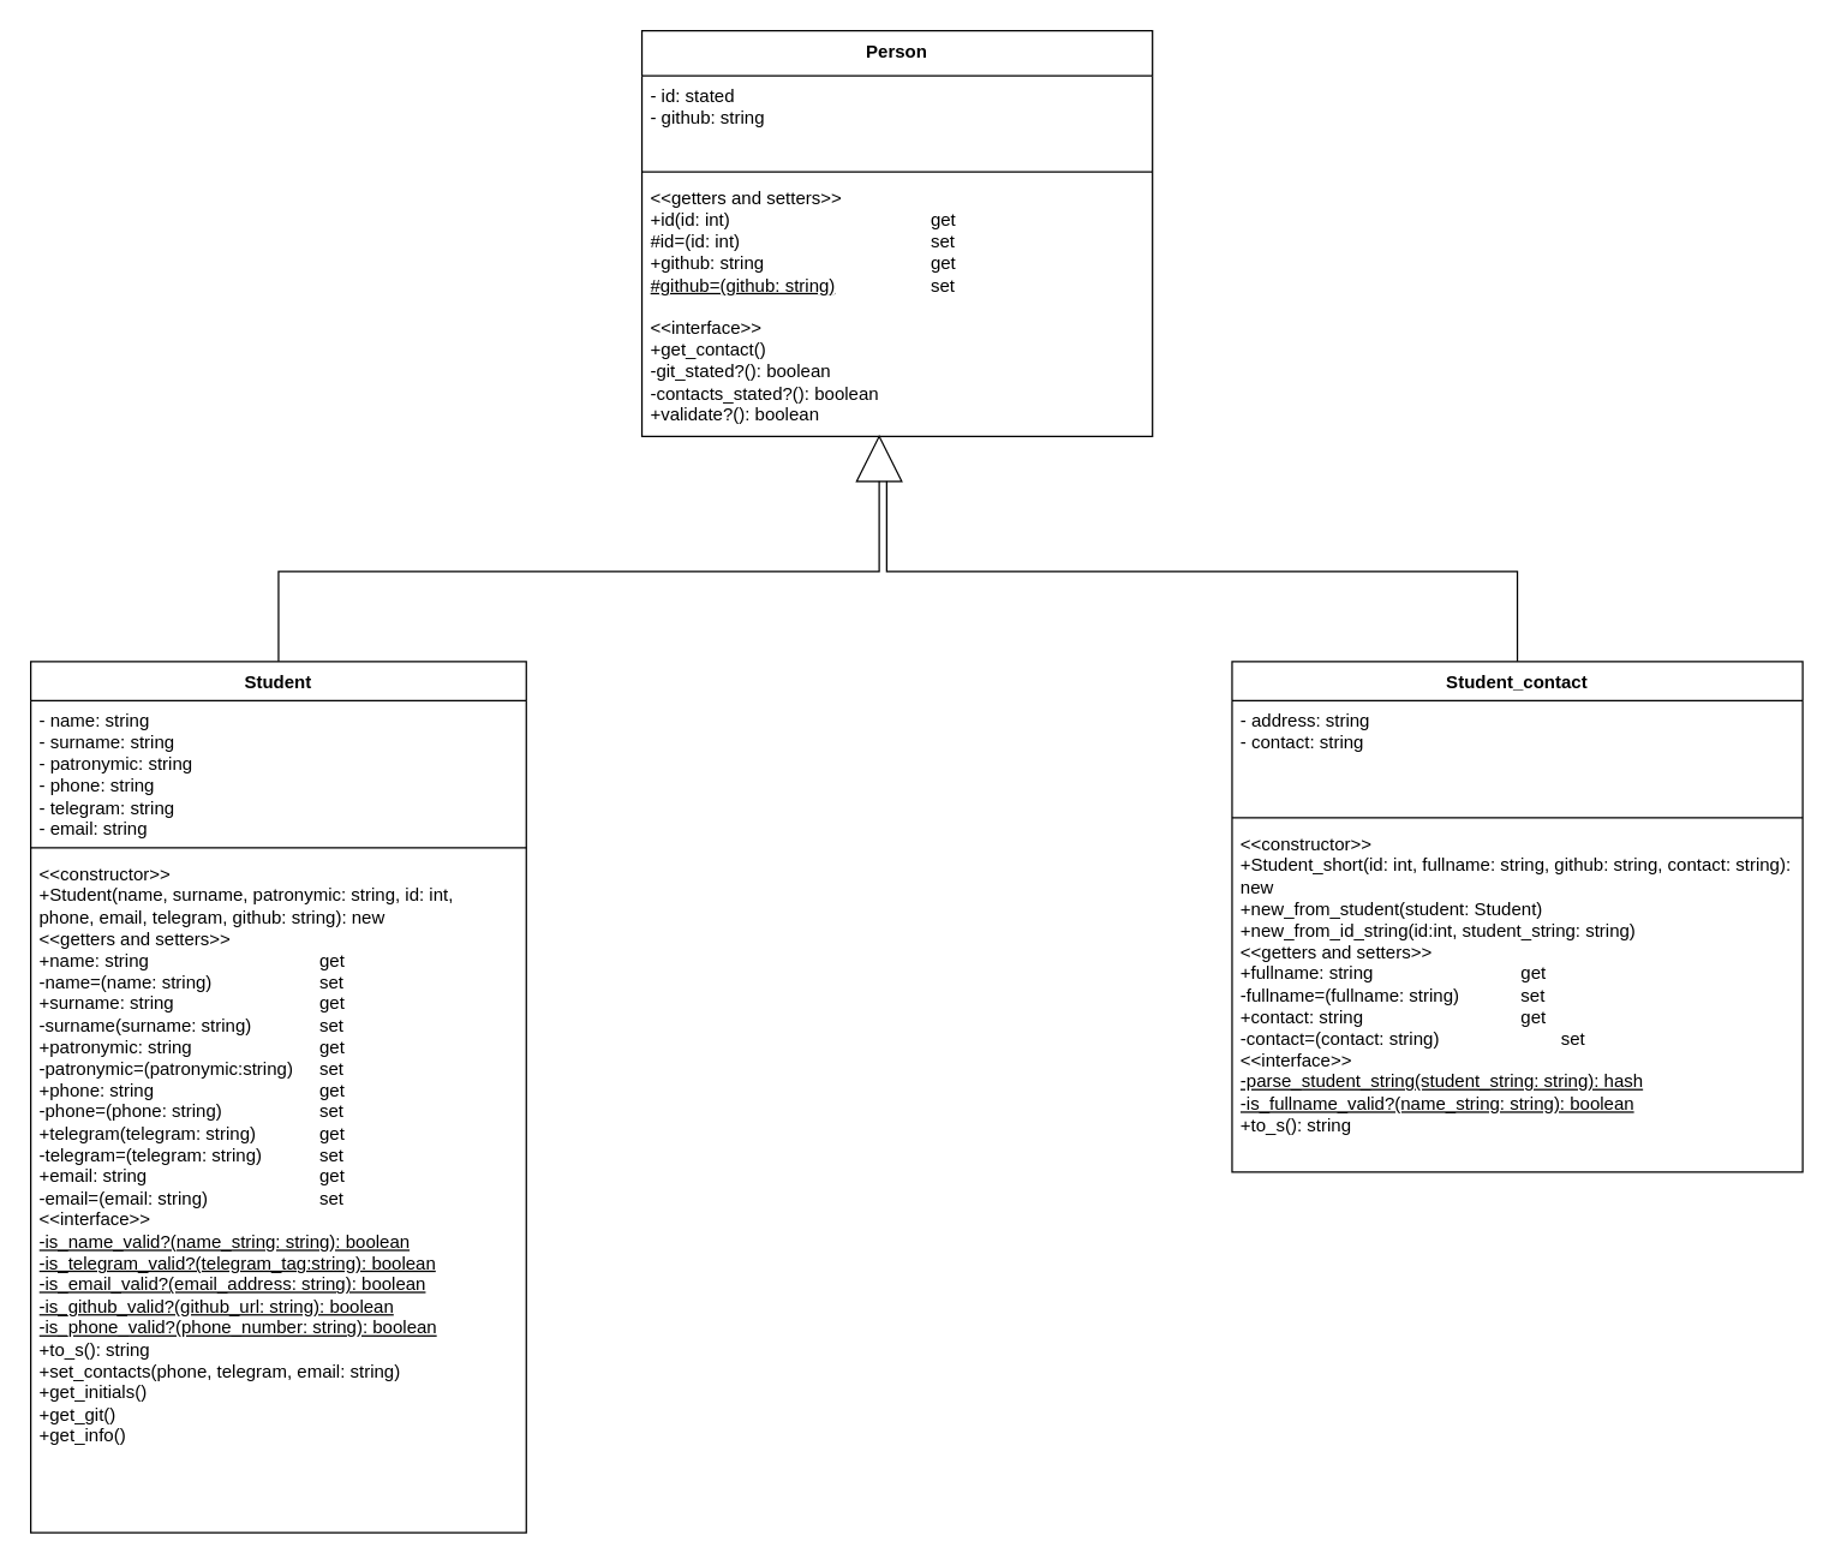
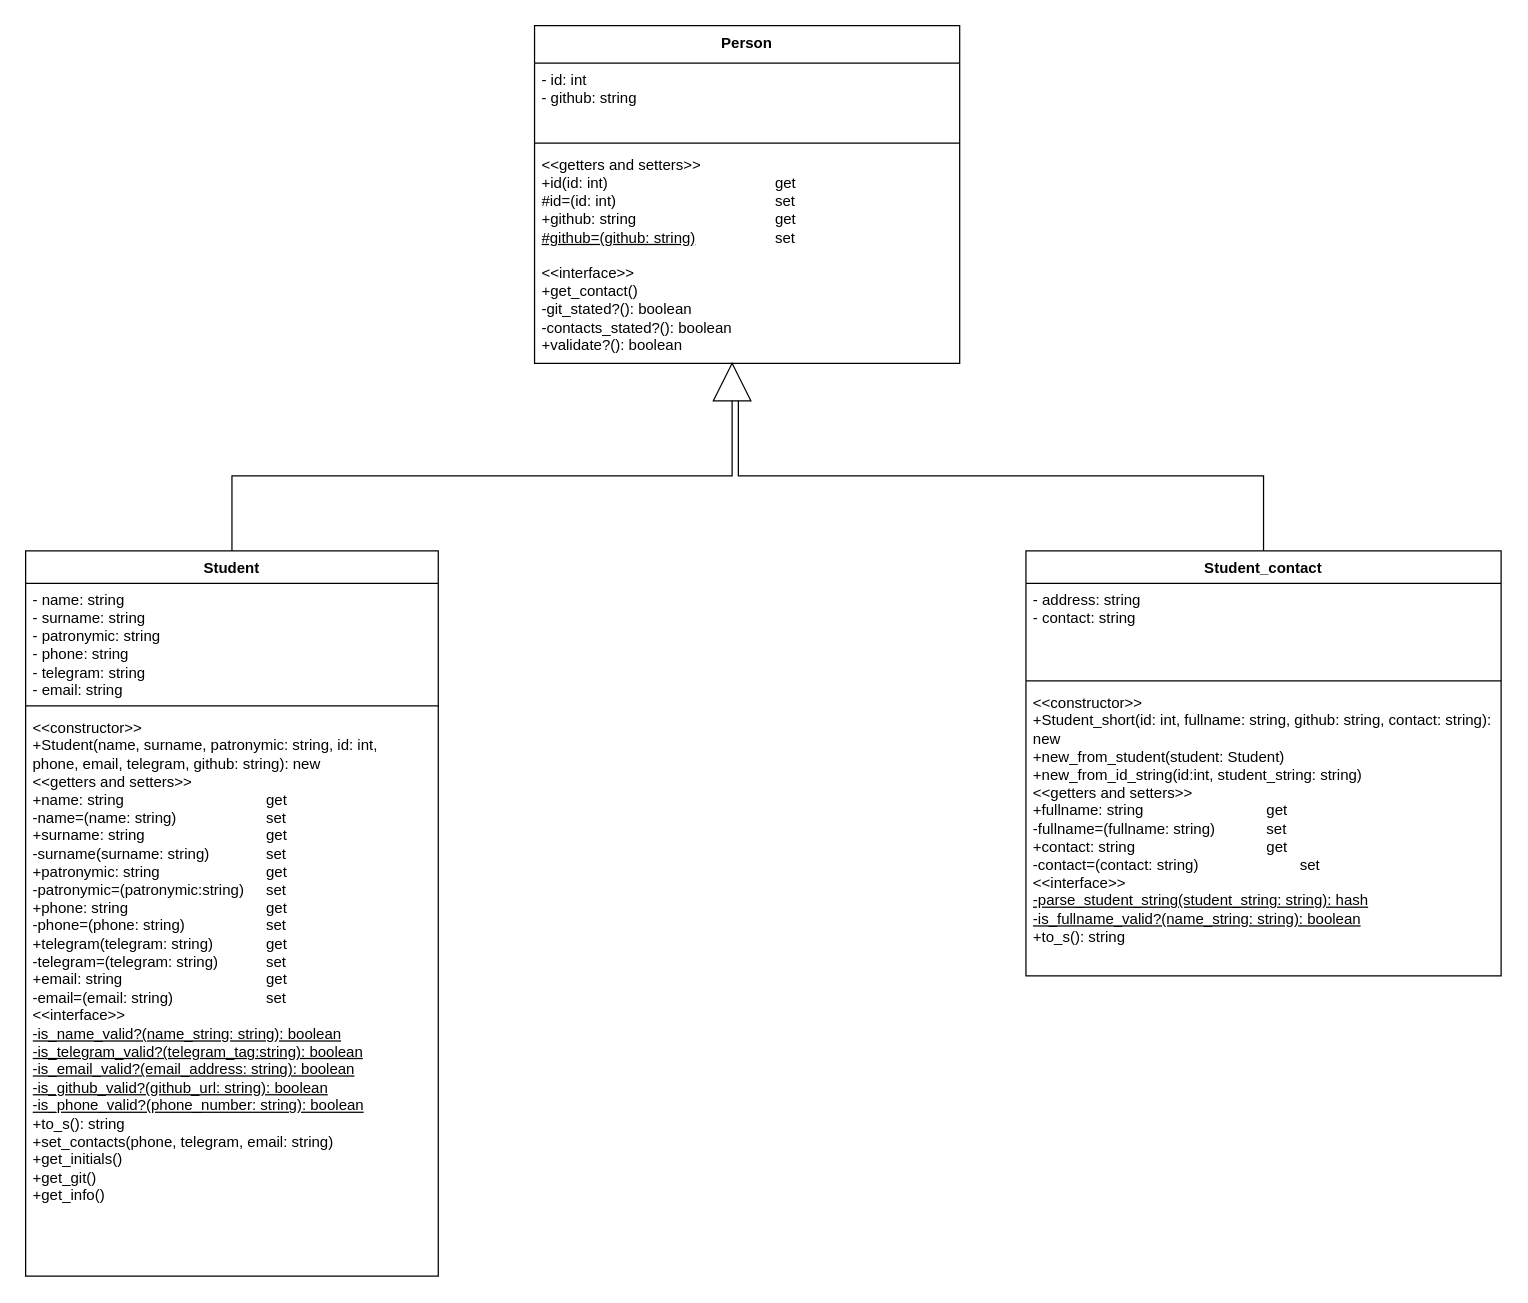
- <mxCell id="11" value="- id: stated&lt;div&gt;- github: string&lt;/div&gt;" style="text;strokeColor=none;fillColor=none;align=left;verticalAlign=top;spacingLeft=4;spacingRight=4;overflow=hidden;rotatable=0;points=[[0,0.5],[1,0.5]];portConstraint=eastwest;whiteSpace=wrap;html=1;" parent="10" vertex="1"><mxGeometry y="30" width="340" height="60" as="geometry" /></mxCell>
+ <mxCell id="11" value="- id: int&lt;div&gt;- github: string&lt;/div&gt;" style="text;strokeColor=none;fillColor=none;align=left;verticalAlign=top;spacingLeft=4;spacingRight=4;overflow=hidden;rotatable=0;points=[[0,0.5],[1,0.5]];portConstraint=eastwest;whiteSpace=wrap;html=1;" parent="10" vertex="1"><mxGeometry y="30" width="340" height="60" as="geometry" /></mxCell>
